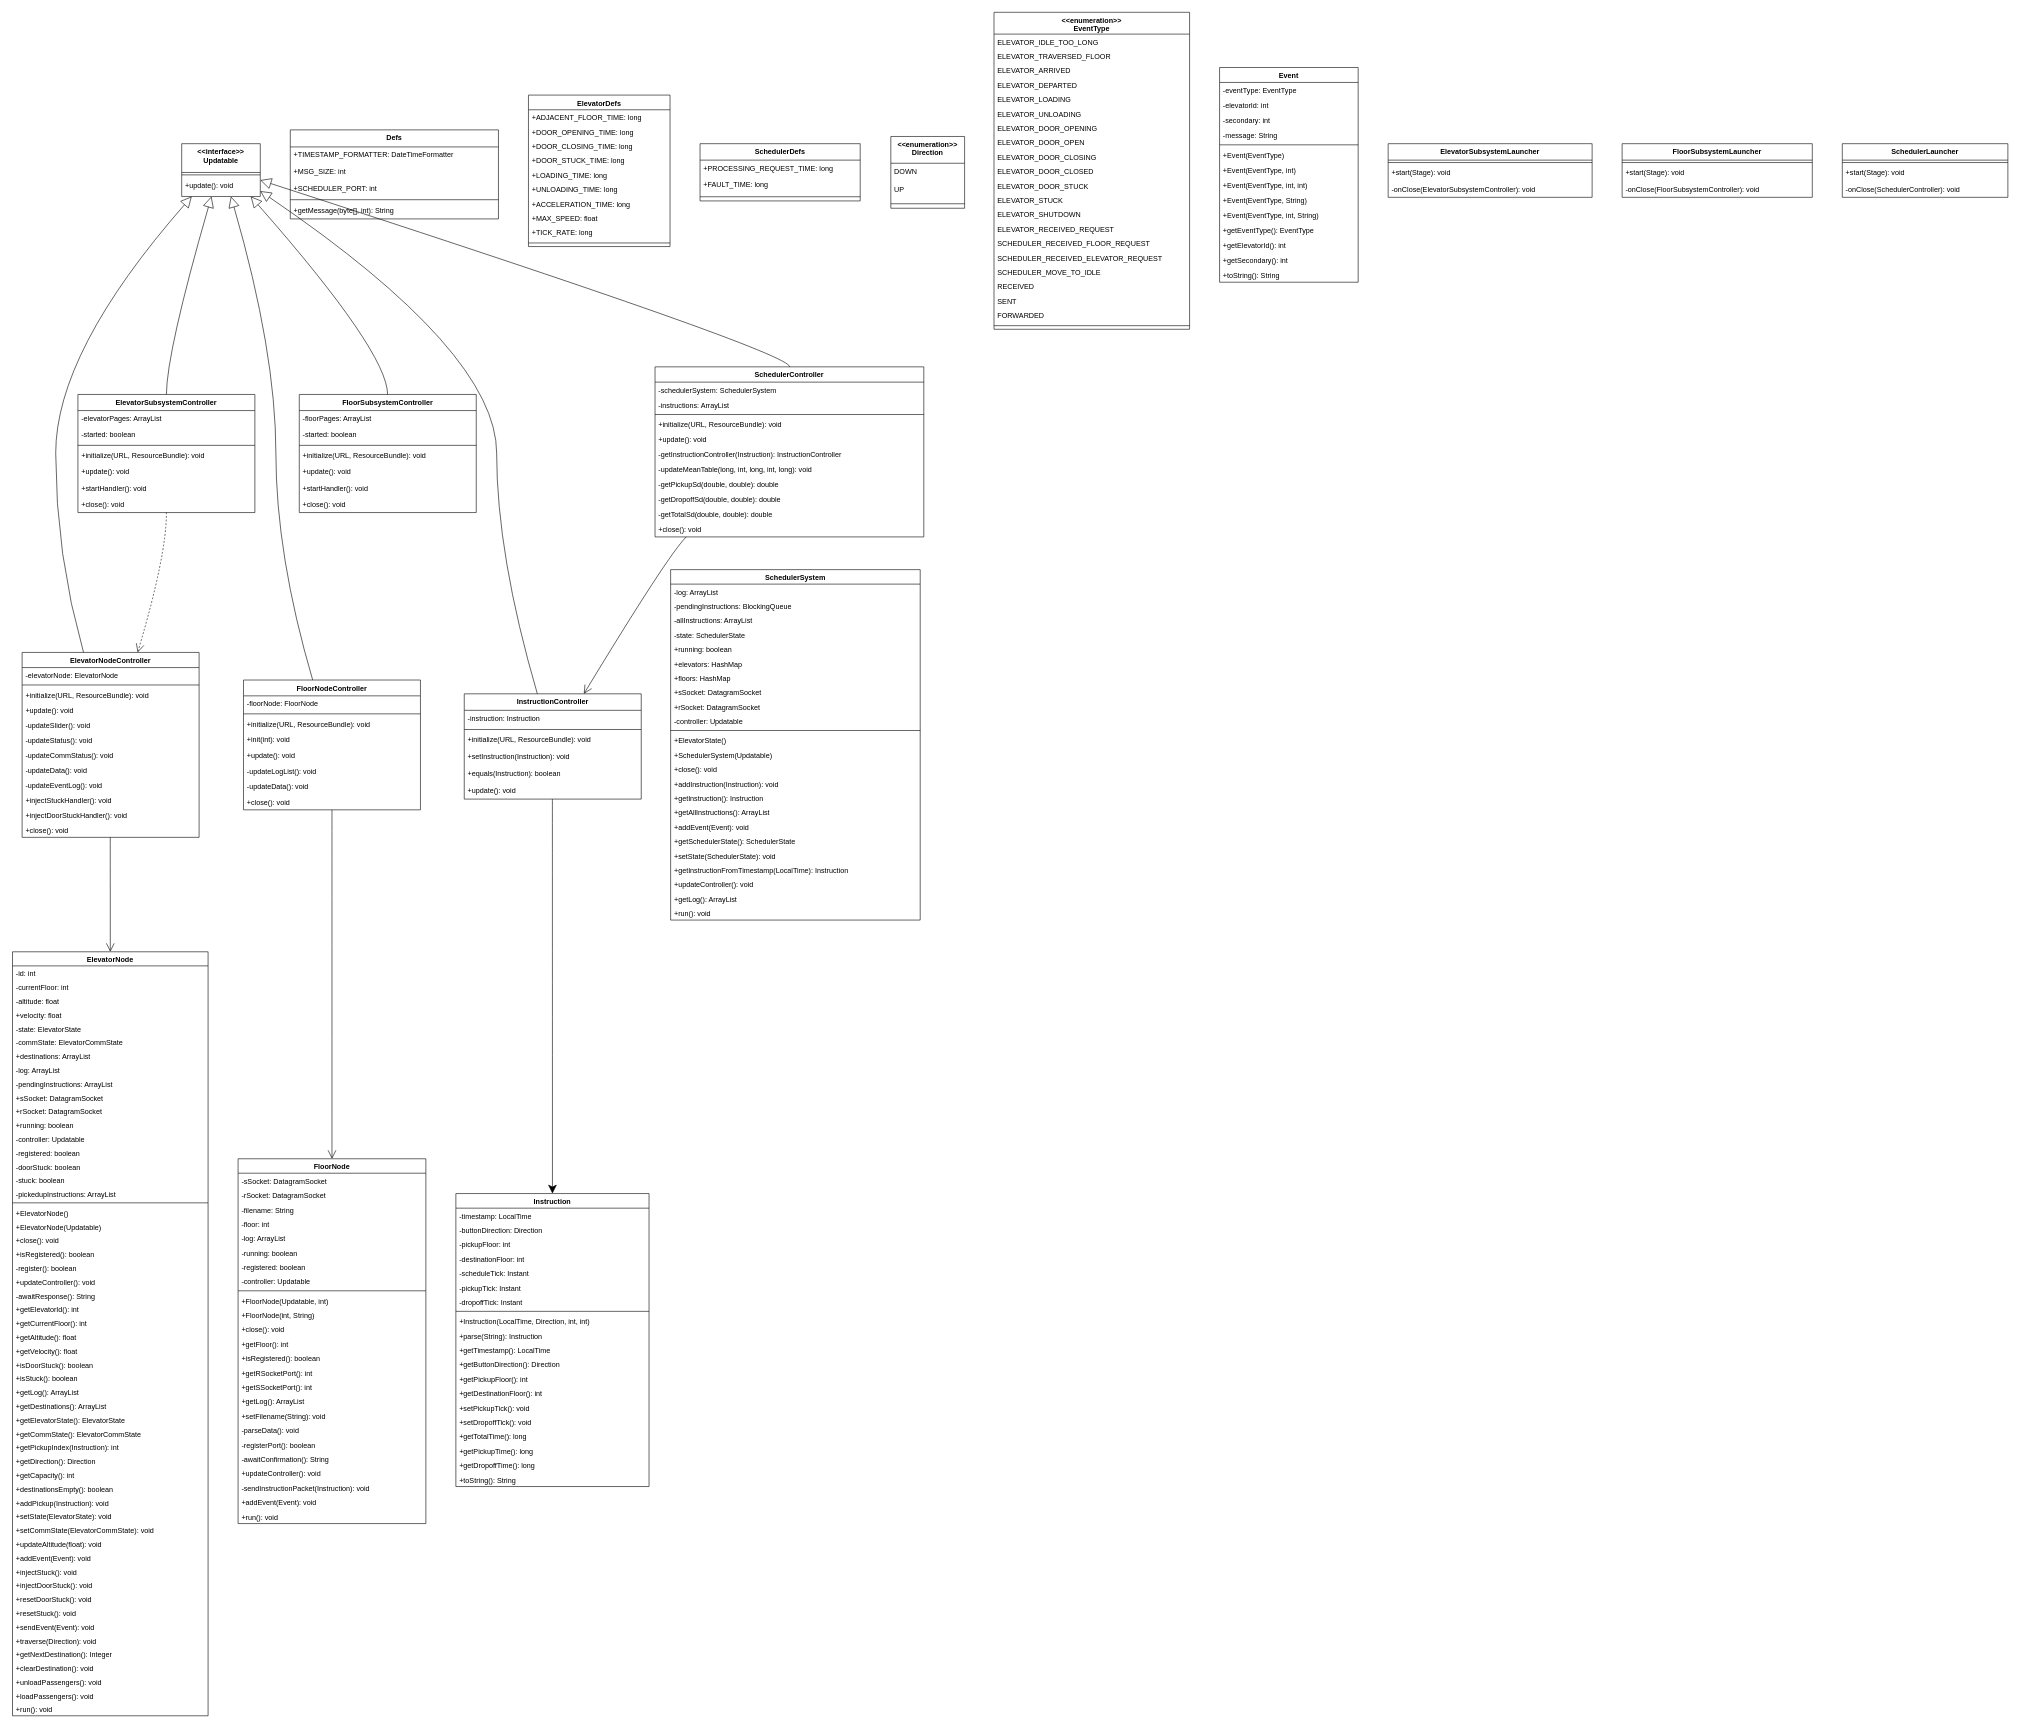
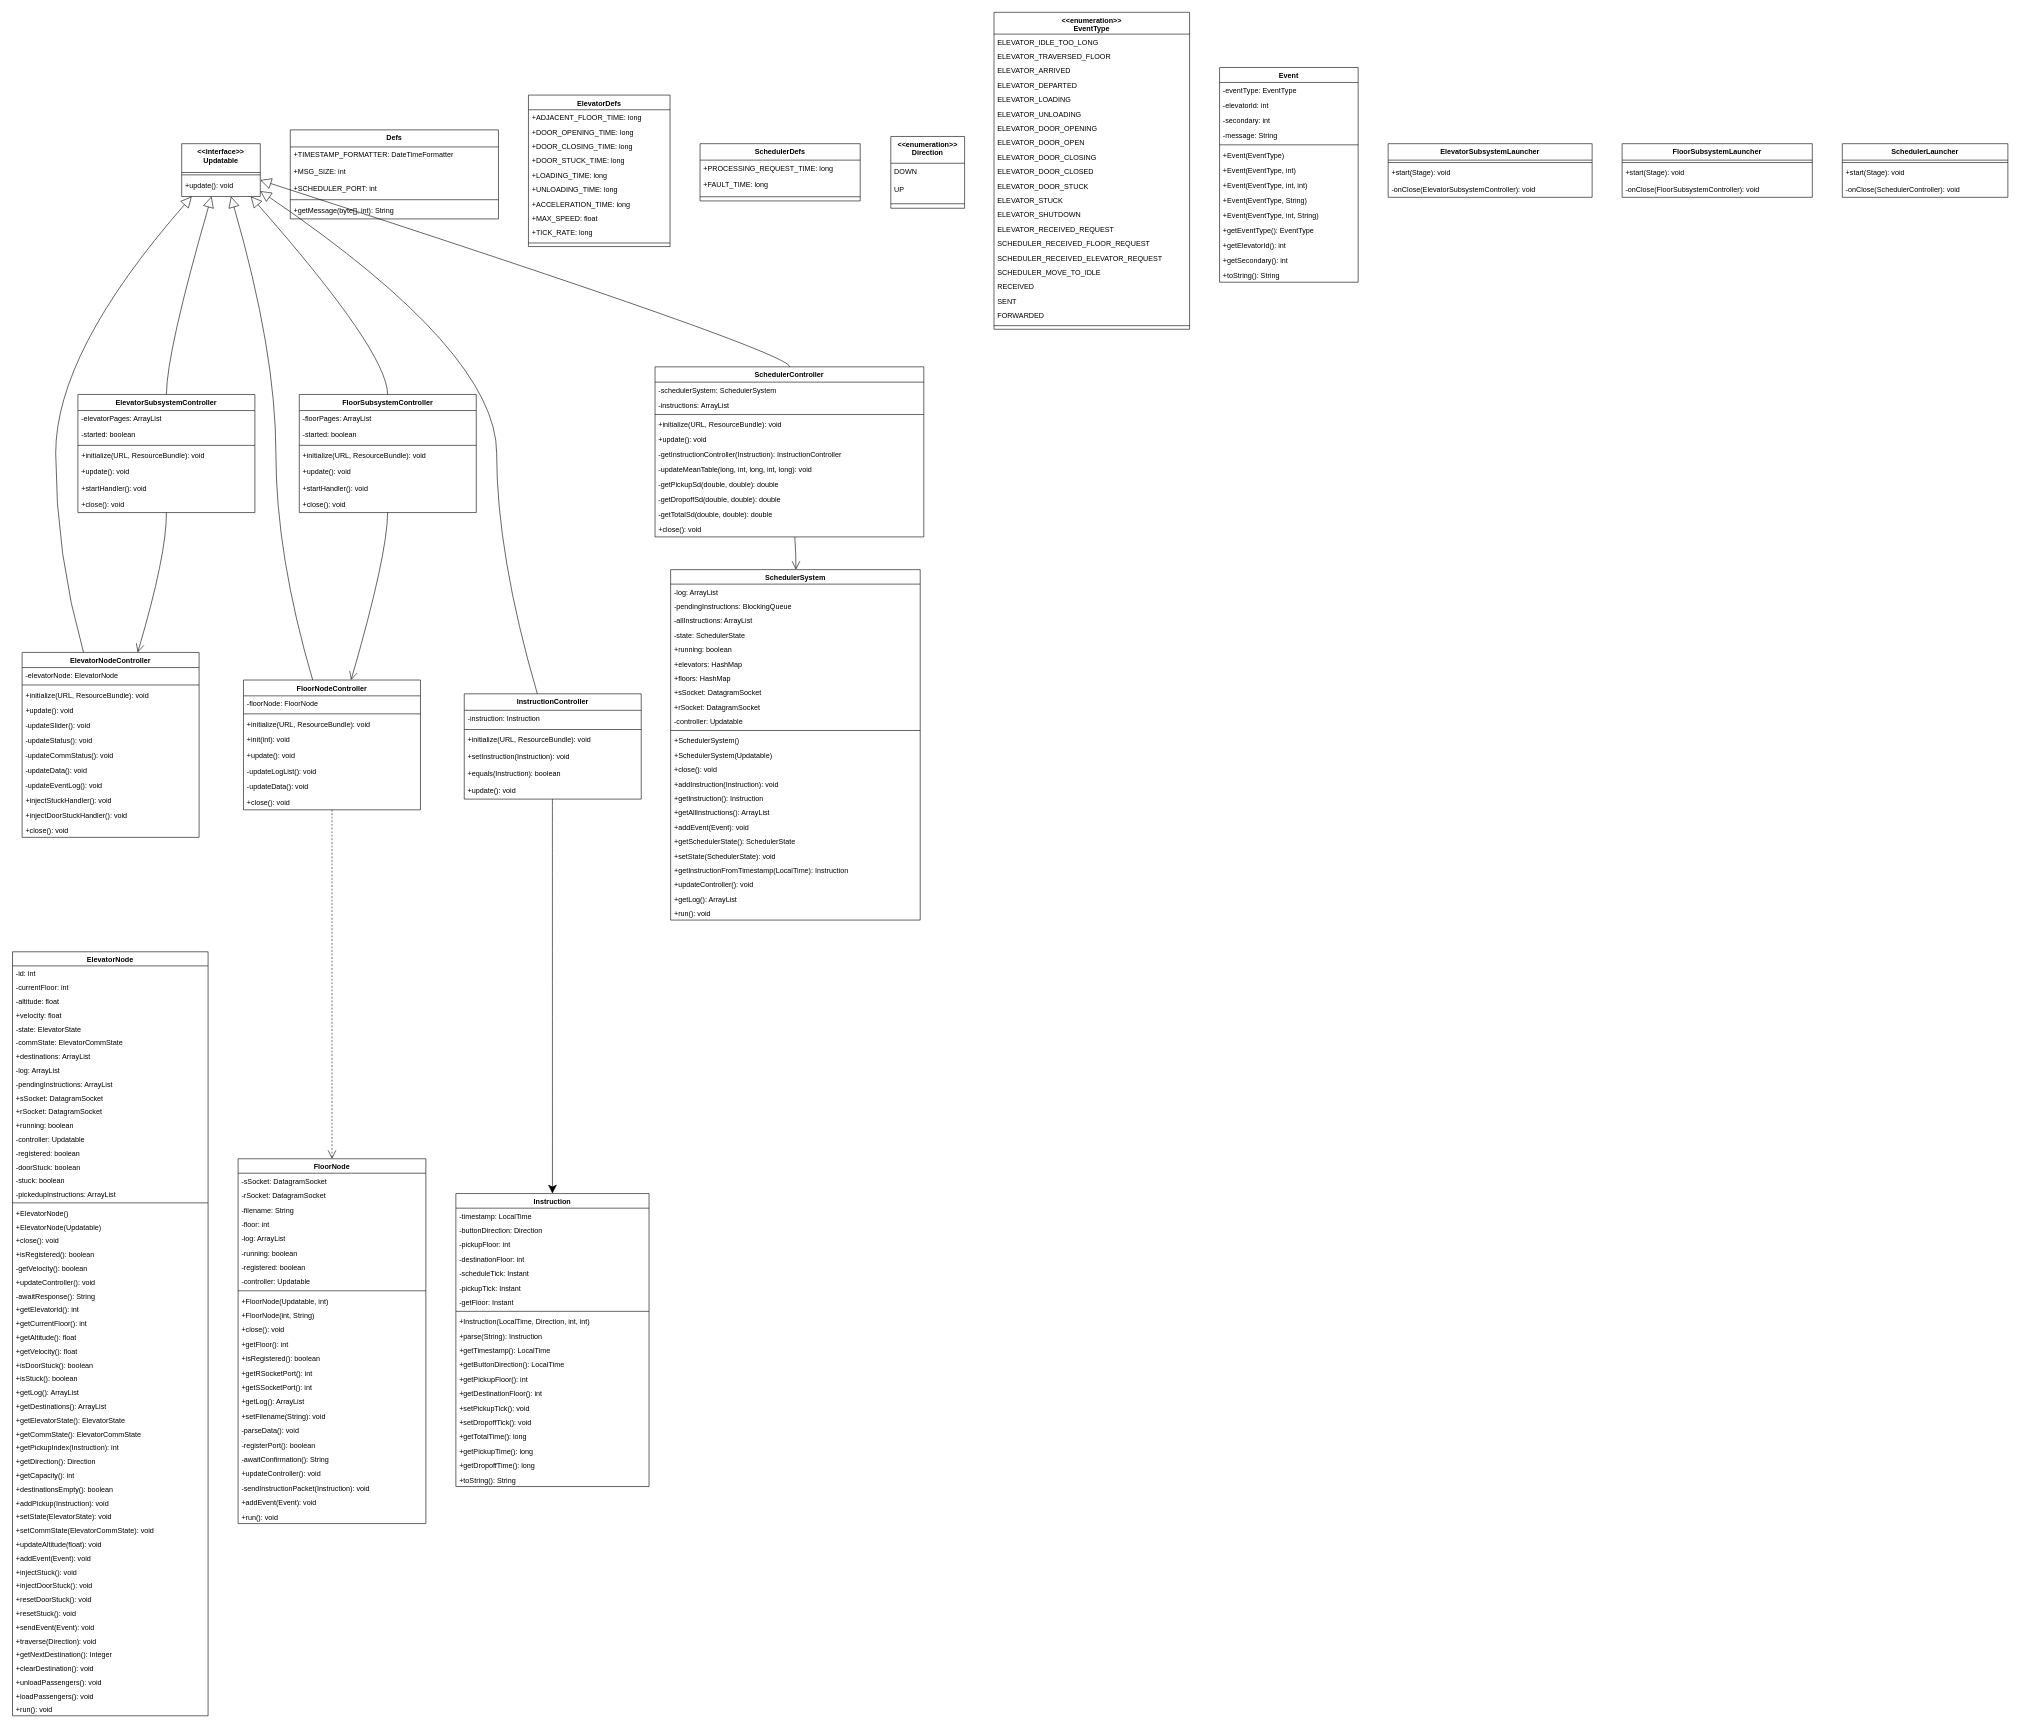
+ <mxCell id="275" value="" style="curved=1;startArrow=none;endArrow=open;endSize=12;exitX=0.52;exitY=1;entryX=0.502;entryY=0;rounded=0;" edge="1" parent="1" source="50" target="165"><mxGeometry relative="1" as="geometry"><Array as="points"><mxPoint x="1326" y="924" /></Array></mxGeometry></mxCell>
- <mxCell id="271" value="" style="curved=1;startArrow=none;endArrow=open;endSize=12;exitX=0.5;exitY=1;entryX=0.653;entryY=0;rounded=0;dashed=1;" edge="1" parent="1" source="18" target="5"><mxGeometry relative="1" as="geometry"><Array as="points"><mxPoint x="277" y="924" /></Array></mxGeometry></mxCell>
+ <mxCell id="271" value="" style="curved=1;startArrow=none;endArrow=open;endSize=12;exitX=0.5;exitY=1;entryX=0.653;entryY=0;rounded=0;" edge="1" parent="1" source="18" target="5"><mxGeometry relative="1" as="geometry"><Array as="points"><mxPoint x="277" y="924" /></Array></mxGeometry></mxCell>
+ <mxCell id="273" value="" style="curved=1;startArrow=none;endArrow=open;endSize=12;exitX=0.499;exitY=1;entryX=0.608;entryY=0;rounded=0;" edge="1" parent="1" source="35" target="26"><mxGeometry relative="1" as="geometry"><Array as="points"><mxPoint x="645" y="924" /></Array></mxGeometry></mxCell>
- <mxCell id="276" value="" style="curved=1;startArrow=none;endArrow=open;endSize=12;exitX=0.116;exitY=1;entryX=0.676;entryY=0;rounded=0;" edge="1" parent="1" source="50" target="43"><mxGeometry relative="1" as="geometry"><Array as="points"><mxPoint x="1113" y="924" /></Array></mxGeometry></mxCell>
- <mxCell id="177" value="+ElevatorState()" style="text;strokeColor=none;fillColor=none;align=left;verticalAlign=top;spacingLeft=4;spacingRight=4;overflow=hidden;rotatable=0;points=[[0,0.5],[1,0.5]];portConstraint=eastwest;" vertex="1" parent="165"><mxGeometry y="272.125" width="416" height="24" as="geometry" /></mxCell>
+ <mxCell id="177" value="+SchedulerSystem()" style="text;strokeColor=none;fillColor=none;align=left;verticalAlign=top;spacingLeft=4;spacingRight=4;overflow=hidden;rotatable=0;points=[[0,0.5],[1,0.5]];portConstraint=eastwest;" vertex="1" parent="165"><mxGeometry y="272.125" width="416" height="24" as="geometry" /></mxCell>
- <mxCell id="270" value="" style="curved=1;startArrow=none;endArrow=open;endSize=12;exitX=0.498;exitY=1;entryX=0.5;entryY=0;rounded=0;" edge="1" parent="1" source="5" target="62"><mxGeometry relative="1" as="geometry"><Array as="points" /></mxGeometry></mxCell>
- <mxCell id="272" value="" style="curved=1;startArrow=none;endArrow=open;endSize=12;exitX=0.5;exitY=1;entryX=0.5;entryY=0;rounded=0;" edge="1" parent="1" source="26" target="118"><mxGeometry relative="1" as="geometry"><Array as="points" /></mxGeometry></mxCell>
+ <mxCell id="272" value="" style="curved=1;startArrow=none;endArrow=open;endSize=12;exitX=0.5;exitY=1;entryX=0.5;entryY=0;rounded=0;dashed=1;" edge="1" parent="1" source="26" target="118"><mxGeometry relative="1" as="geometry"><Array as="points" /></mxGeometry></mxCell>
- <mxCell id="85" value="-register(): boolean" style="text;strokeColor=none;fillColor=none;align=left;verticalAlign=top;spacingLeft=4;spacingRight=4;overflow=hidden;rotatable=0;points=[[0,0.5],[1,0.5]];portConstraint=eastwest;" vertex="1" parent="62"><mxGeometry y="514.491" width="326" height="23" as="geometry" /></mxCell>
+ <mxCell id="85" value="-getVelocity(): boolean" style="text;strokeColor=none;fillColor=none;align=left;verticalAlign=top;spacingLeft=4;spacingRight=4;overflow=hidden;rotatable=0;points=[[0,0.5],[1,0.5]];portConstraint=eastwest;" vertex="1" parent="62"><mxGeometry y="514.491" width="326" height="23" as="geometry" /></mxCell>
- <mxCell id="151" value="-dropoffTick: Instant" style="text;strokeColor=none;fillColor=none;align=left;verticalAlign=top;spacingLeft=4;spacingRight=4;overflow=hidden;rotatable=0;points=[[0,0.5],[1,0.5]];portConstraint=eastwest;" vertex="1" parent="144"><mxGeometry y="168.35" width="322" height="24" as="geometry" /></mxCell>
+ <mxCell id="151" value="-getFloor: Instant" style="text;strokeColor=none;fillColor=none;align=left;verticalAlign=top;spacingLeft=4;spacingRight=4;overflow=hidden;rotatable=0;points=[[0,0.5],[1,0.5]];portConstraint=eastwest;" vertex="1" parent="144"><mxGeometry y="168.35" width="322" height="24" as="geometry" /></mxCell>
- <mxCell id="156" value="+getButtonDirection(): Direction" style="text;strokeColor=none;fillColor=none;align=left;verticalAlign=top;spacingLeft=4;spacingRight=4;overflow=hidden;rotatable=0;points=[[0,0.5],[1,0.5]];portConstraint=eastwest;" vertex="1" parent="144"><mxGeometry y="272.35" width="322" height="24" as="geometry" /></mxCell>
+ <mxCell id="156" value="+getButtonDirection(): LocalTime" style="text;strokeColor=none;fillColor=none;align=left;verticalAlign=top;spacingLeft=4;spacingRight=4;overflow=hidden;rotatable=0;points=[[0,0.5],[1,0.5]];portConstraint=eastwest;" vertex="1" parent="144"><mxGeometry y="272.35" width="322" height="24" as="geometry" /></mxCell>
